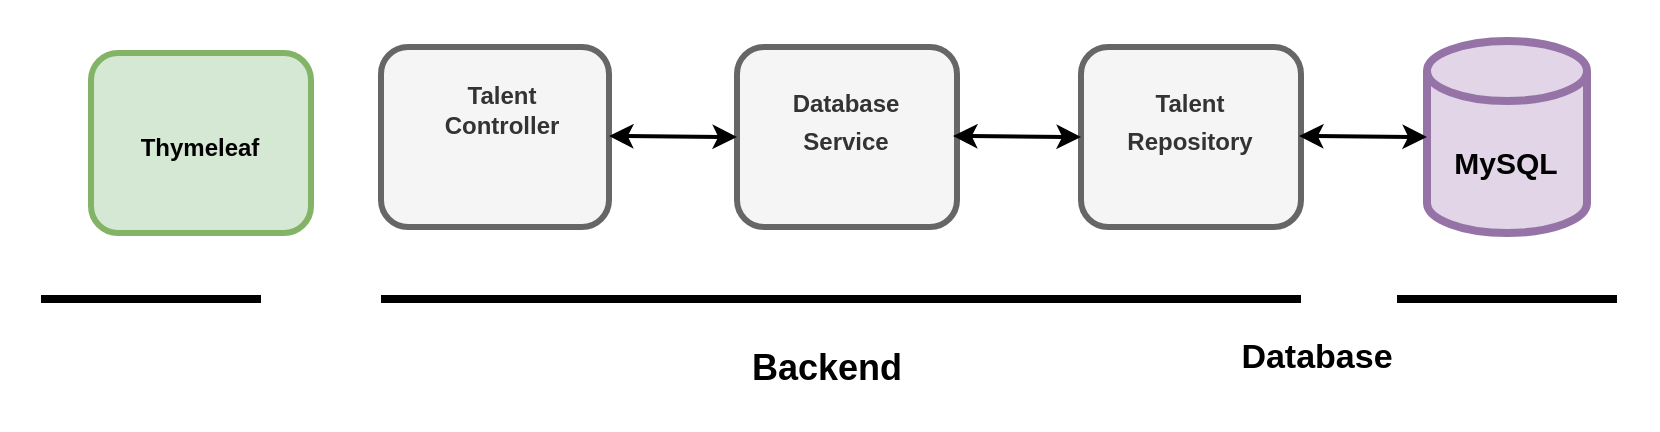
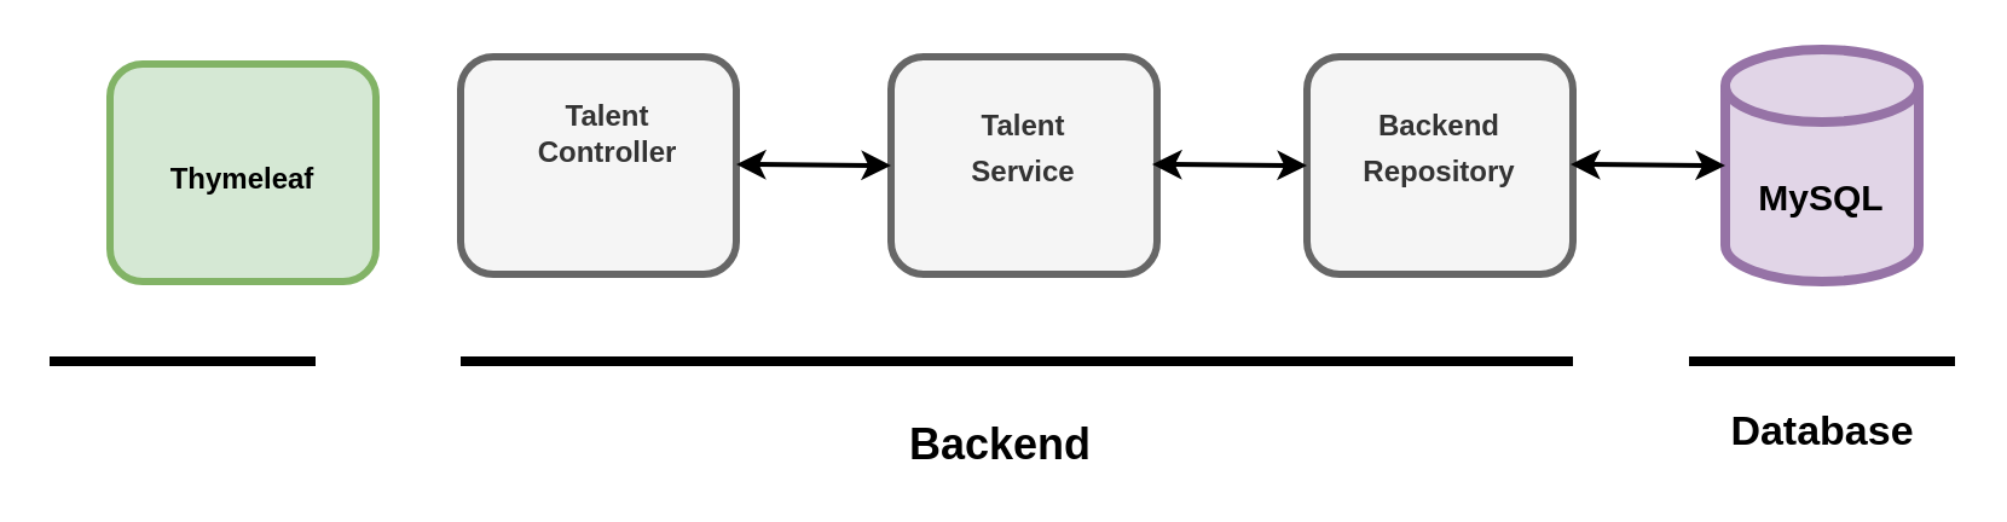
- <mxCell id="3" value="&lt;p style=&quot;margin: 4px 0px 0px; text-align: center;&quot;&gt;&lt;br&gt;&lt;/p&gt;&lt;p style=&quot;margin: 4px 0px 0px; text-align: center;&quot;&gt;Database&lt;/p&gt;&lt;p style=&quot;margin: 4px 0px 0px; text-align: center;&quot;&gt;Service&lt;/p&gt;" style="verticalAlign=middle;align=center;overflow=fill;fontSize=12;fontFamily=Helvetica;html=1;rounded=1;fontStyle=1;strokeWidth=3;fillColor=#f5f5f5;fontColor=#333333;strokeColor=#666666;" parent="1" vertex="1"><mxGeometry x="368" y="23" width="110" height="90" as="geometry" /></mxCell>
+ <mxCell id="3" value="&lt;p style=&quot;margin: 4px 0px 0px; text-align: center;&quot;&gt;&lt;br&gt;&lt;/p&gt;&lt;p style=&quot;margin: 4px 0px 0px; text-align: center;&quot;&gt;Talent&lt;/p&gt;&lt;p style=&quot;margin: 4px 0px 0px; text-align: center;&quot;&gt;Service&lt;/p&gt;" style="verticalAlign=middle;align=center;overflow=fill;fontSize=12;fontFamily=Helvetica;html=1;rounded=1;fontStyle=1;strokeWidth=3;fillColor=#f5f5f5;fontColor=#333333;strokeColor=#666666;" parent="1" vertex="1"><mxGeometry x="368" y="23" width="110" height="90" as="geometry" /></mxCell>
- <mxCell id="4" value="&lt;p style=&quot;margin: 4px 0px 0px; text-align: center;&quot;&gt;&lt;br&gt;&lt;/p&gt;&lt;p style=&quot;margin: 4px 0px 0px; text-align: center;&quot;&gt;&lt;span&gt;Talent&lt;/span&gt;&lt;br&gt;&lt;/p&gt;&lt;p style=&quot;margin: 4px 0px 0px; text-align: center;&quot;&gt;Repository&lt;/p&gt;" style="verticalAlign=middle;align=center;overflow=fill;fontSize=12;fontFamily=Helvetica;html=1;rounded=1;fontStyle=1;strokeWidth=3;fillColor=#f5f5f5;fontColor=#333333;strokeColor=#666666;" parent="1" vertex="1"><mxGeometry x="540" y="23" width="110" height="90" as="geometry" /></mxCell>
+ <mxCell id="4" value="&lt;p style=&quot;margin: 4px 0px 0px; text-align: center;&quot;&gt;&lt;br&gt;&lt;/p&gt;&lt;p style=&quot;margin: 4px 0px 0px; text-align: center;&quot;&gt;&lt;span&gt;Backend&lt;/span&gt;&lt;br&gt;&lt;/p&gt;&lt;p style=&quot;margin: 4px 0px 0px; text-align: center;&quot;&gt;Repository&lt;/p&gt;" style="verticalAlign=middle;align=center;overflow=fill;fontSize=12;fontFamily=Helvetica;html=1;rounded=1;fontStyle=1;strokeWidth=3;fillColor=#f5f5f5;fontColor=#333333;strokeColor=#666666;" parent="1" vertex="1"><mxGeometry x="540" y="23" width="110" height="90" as="geometry" /></mxCell>
- <mxCell id="11" value="&lt;b&gt;&lt;font style=&quot;font-size: 17px&quot;&gt;Database&lt;/font&gt;&lt;/b&gt;" style="text;html=1;align=center;verticalAlign=middle;resizable=0;points=[];autosize=1;strokeColor=none;fillColor=none;fontSize=15;" vertex="1" parent="1"><mxGeometry x="613" y="169" width="90" height="20" as="geometry" /></mxCell>
+ <mxCell id="11" value="&lt;b&gt;&lt;font style=&quot;font-size: 17px&quot;&gt;Database&lt;/font&gt;&lt;/b&gt;" style="text;html=1;align=center;verticalAlign=middle;resizable=0;points=[];autosize=1;strokeColor=none;fillColor=none;fontSize=15;" vertex="1" parent="1"><mxGeometry x="708" y="169" width="90" height="20" as="geometry" /></mxCell>
